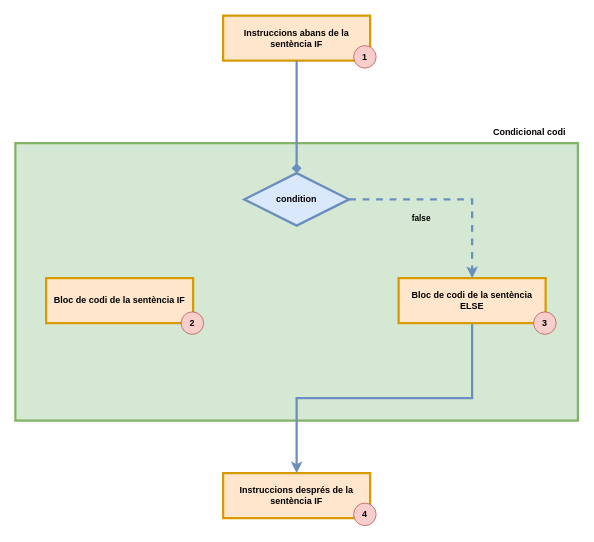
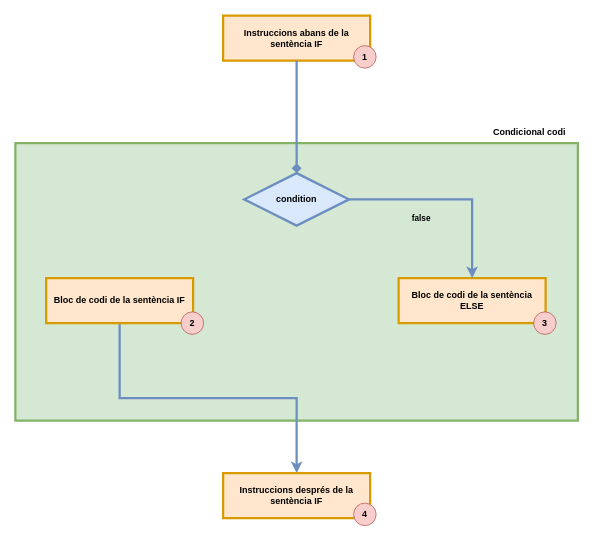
- <mxCell id="16" value="&lt;b&gt;false&lt;/b&gt;" style="endArrow=classic;html=1;rounded=0;fillColor=#dae8fc;strokeColor=#6c8ebf;jumpSize=20;strokeWidth=3;labelBackgroundColor=#d5e8d4;edgeStyle=orthogonalEdgeStyle;exitX=1;exitY=0.5;exitDx=0;exitDy=0;exitPerimeter=0;entryX=0.5;entryY=0;entryDx=0;entryDy=0;dashed=1;" edge="1" parent="1" source="4" target="14"><mxGeometry x="-0.286" y="-25" width="50" height="50" relative="1" as="geometry"><mxPoint x="471" y="270" as="sourcePoint" /><mxPoint x="631" y="370" as="targetPoint" /><mxPoint as="offset" /></mxGeometry></mxCell>
+ <mxCell id="16" value="&lt;b&gt;false&lt;/b&gt;" style="endArrow=classic;html=1;rounded=0;fillColor=#dae8fc;strokeColor=#6c8ebf;jumpSize=20;strokeWidth=3;labelBackgroundColor=#d5e8d4;edgeStyle=orthogonalEdgeStyle;exitX=1;exitY=0.5;exitDx=0;exitDy=0;exitPerimeter=0;entryX=0.5;entryY=0;entryDx=0;entryDy=0;" edge="1" parent="1" source="4" target="14"><mxGeometry x="-0.286" y="-25" width="50" height="50" relative="1" as="geometry"><mxPoint x="471" y="270" as="sourcePoint" /><mxPoint x="631" y="370" as="targetPoint" /><mxPoint as="offset" /></mxGeometry></mxCell>
+ <mxCell id="6" style="edgeStyle=orthogonalEdgeStyle;rounded=0;orthogonalLoop=1;jettySize=auto;html=1;exitX=0.5;exitY=1;exitDx=0;exitDy=0;strokeWidth=3;fillColor=#dae8fc;strokeColor=#6c8ebf;" edge="1" parent="1" source="7" target="8"><mxGeometry relative="1" as="geometry" /></mxCell>
- <mxCell id="13" style="edgeStyle=orthogonalEdgeStyle;rounded=0;orthogonalLoop=1;jettySize=auto;html=1;entryX=0.5;entryY=0;entryDx=0;entryDy=0;exitX=0.5;exitY=1;exitDx=0;exitDy=0;strokeWidth=3;fillColor=#dae8fc;strokeColor=#6c8ebf;" edge="1" parent="1" source="14" target="8"><mxGeometry relative="1" as="geometry" /></mxCell>
